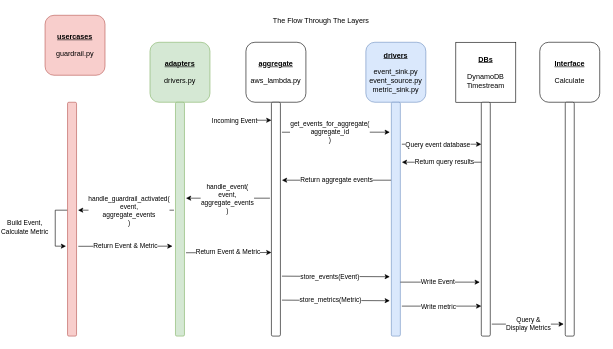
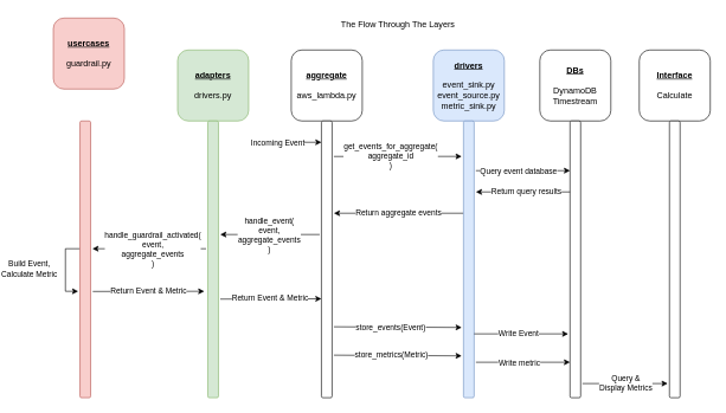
- <mxCell id="2" value="The Flow Through The Layers" style="text;html=1;align=center;verticalAlign=middle;resizable=0;points=[];autosize=1;strokeColor=none;fillColor=none;" vertex="1" parent="1"><mxGeometry x="390" y="20" width="180" height="30" as="geometry" /></mxCell>
+ <mxCell id="2" value="The Flow Through The Layers" style="text;html=1;align=center;verticalAlign=middle;resizable=0;points=[];autosize=1;strokeColor=none;fillColor=none;" vertex="1" parent="1"><mxGeometry x="415" y="20" width="180" height="30" as="geometry" /></mxCell>
- <mxCell id="13" value="&lt;u style=&quot;font-weight: bold;&quot;&gt;DBs&lt;/u&gt;&lt;br&gt;&lt;br&gt;DynamoDB&lt;br&gt;Timestream" style="whiteSpace=wrap;html=1;rounded=0;" vertex="1" parent="12"><mxGeometry width="100" height="100" as="geometry" /></mxCell>
+ <mxCell id="13" value="&lt;u style=&quot;font-weight: bold;&quot;&gt;DBs&lt;/u&gt;&lt;br&gt;&lt;br&gt;DynamoDB&lt;br&gt;Timestream" style="rounded=1;whiteSpace=wrap;html=1;" vertex="1" parent="12"><mxGeometry width="100" height="100" as="geometry" /></mxCell>
